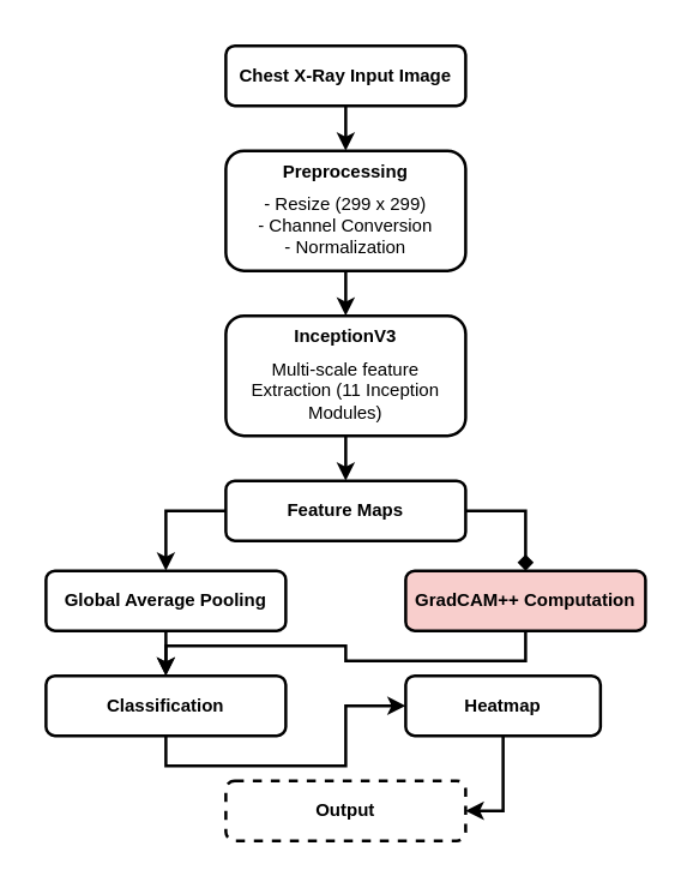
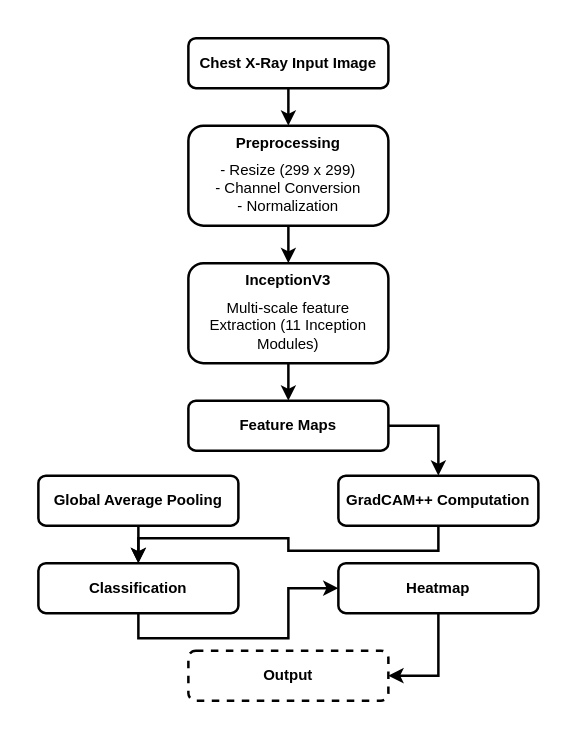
- <mxCell id="11" style="edgeStyle=orthogonalEdgeStyle;rounded=0;orthogonalLoop=1;jettySize=auto;html=1;exitX=0;exitY=0.5;exitDx=0;exitDy=0;entryX=0.5;entryY=0;entryDx=0;entryDy=0;strokeWidth=2;" edge="1" parent="1" source="13" target="15"><mxGeometry relative="1" as="geometry" /></mxCell>
- <mxCell id="12" style="edgeStyle=orthogonalEdgeStyle;rounded=0;orthogonalLoop=1;jettySize=auto;html=1;exitX=1;exitY=0.5;exitDx=0;exitDy=0;entryX=0.5;entryY=0;entryDx=0;entryDy=0;strokeWidth=2;endArrow=diamond;" edge="1" parent="1" source="13" target="17"><mxGeometry relative="1" as="geometry" /></mxCell>
+ <mxCell id="12" style="edgeStyle=orthogonalEdgeStyle;rounded=0;orthogonalLoop=1;jettySize=auto;html=1;exitX=1;exitY=0.5;exitDx=0;exitDy=0;entryX=0.5;entryY=0;entryDx=0;entryDy=0;strokeWidth=2;" edge="1" parent="1" source="13" target="17"><mxGeometry relative="1" as="geometry" /></mxCell>
- <mxCell id="17" value="GradCAM++ Computation" style="rounded=1;whiteSpace=wrap;html=1;fontStyle=1;fontSize=12;strokeWidth=2;fillColor=#f8cecc;" vertex="1" parent="1"><mxGeometry x="270" y="380" width="160" height="40" as="geometry" /></mxCell>
+ <mxCell id="17" value="GradCAM++ Computation" style="rounded=1;whiteSpace=wrap;html=1;fontStyle=1;fontSize=12;strokeWidth=2;" vertex="1" parent="1"><mxGeometry x="270" y="380" width="160" height="40" as="geometry" /></mxCell>
- <mxCell id="21" value="Heatmap" style="rounded=1;whiteSpace=wrap;html=1;fontStyle=1;fontSize=12;strokeWidth=2;" vertex="1" parent="1"><mxGeometry x="270" y="450" width="130" height="40" as="geometry" /></mxCell>
+ <mxCell id="21" value="Heatmap" style="rounded=1;whiteSpace=wrap;html=1;fontStyle=1;fontSize=12;strokeWidth=2;" vertex="1" parent="1"><mxGeometry x="270" y="450" width="160" height="40" as="geometry" /></mxCell>
